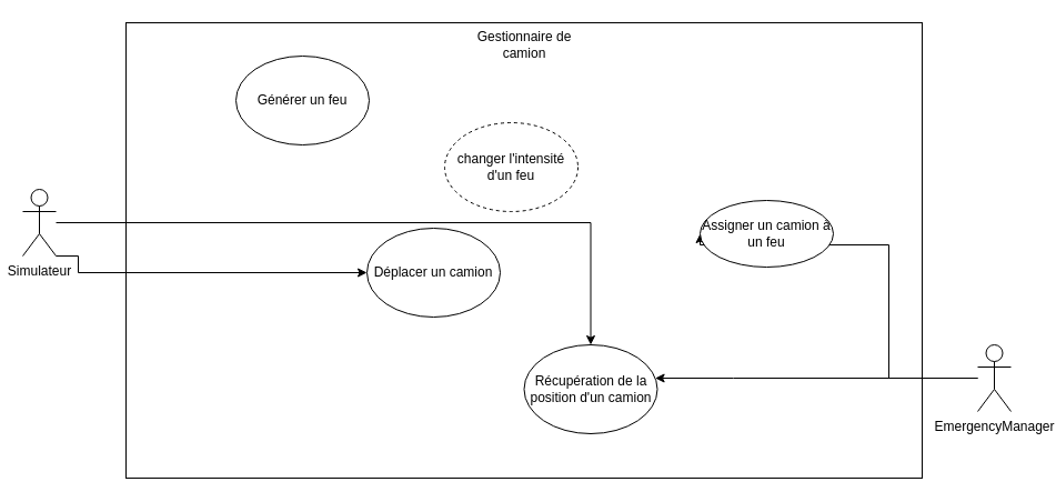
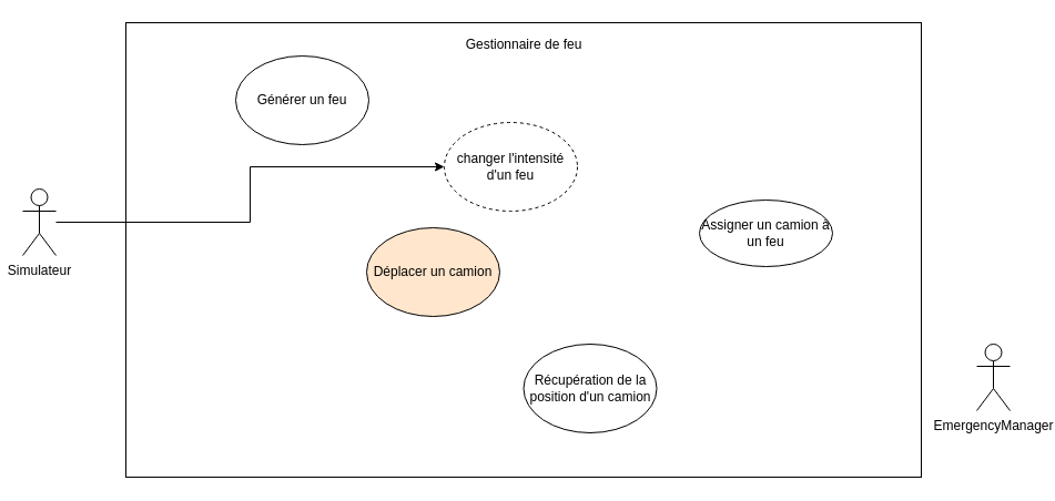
- <mxCell id="3" value="Gestionnaire de camion" style="text;html=1;strokeColor=none;fillColor=none;align=center;verticalAlign=middle;whiteSpace=wrap;rounded=0;" vertex="1" parent="1"><mxGeometry x="411.5" y="20" width="120" height="40" as="geometry" /></mxCell>
+ <mxCell id="3" value="Gestionnaire de feu" style="text;html=1;strokeColor=none;fillColor=none;align=center;verticalAlign=middle;whiteSpace=wrap;rounded=0;" vertex="1" parent="1"><mxGeometry x="411.5" y="20" width="120" height="40" as="geometry" /></mxCell>
- <mxCell id="6" style="edgeStyle=orthogonalEdgeStyle;rounded=0;orthogonalLoop=1;jettySize=auto;html=1;" edge="1" parent="1" source="7" target="14"><mxGeometry relative="1" as="geometry" /></mxCell>
+ <mxCell id="6" style="edgeStyle=orthogonalEdgeStyle;rounded=0;orthogonalLoop=1;jettySize=auto;html=1;" edge="1" parent="1" source="7" target="4"><mxGeometry relative="1" as="geometry" /></mxCell>
- <mxCell id="5" style="edgeStyle=orthogonalEdgeStyle;rounded=0;orthogonalLoop=1;jettySize=auto;html=1;" edge="1" parent="1" source="7" target="8"><mxGeometry relative="1" as="geometry"><Array as="points"><mxPoint x="70" y="230" /><mxPoint x="70" y="245" /></Array></mxGeometry></mxCell>
- <mxCell id="8" value="Déplacer un camion" style="ellipse;whiteSpace=wrap;html=1;" vertex="1" parent="1"><mxGeometry x="330" y="205" width="120" height="80" as="geometry" /></mxCell>
+ <mxCell id="8" value="Déplacer un camion" style="ellipse;whiteSpace=wrap;html=1;fillColor=#ffe6cc;" vertex="1" parent="1"><mxGeometry x="330" y="205" width="120" height="80" as="geometry" /></mxCell>
- <mxCell id="10" style="edgeStyle=orthogonalEdgeStyle;rounded=0;orthogonalLoop=1;jettySize=auto;html=1;entryX=0;entryY=0.5;entryDx=0;entryDy=0;" edge="1" parent="1" source="12" target="13"><mxGeometry relative="1" as="geometry"><Array as="points"><mxPoint x="800" y="340" /><mxPoint x="800" y="220" /></Array></mxGeometry></mxCell>
- <mxCell id="11" style="edgeStyle=orthogonalEdgeStyle;rounded=0;orthogonalLoop=1;jettySize=auto;html=1;" edge="1" parent="1" source="12" target="14"><mxGeometry relative="1" as="geometry"><Array as="points"><mxPoint x="660" y="340" /><mxPoint x="660" y="340" /></Array></mxGeometry></mxCell>
